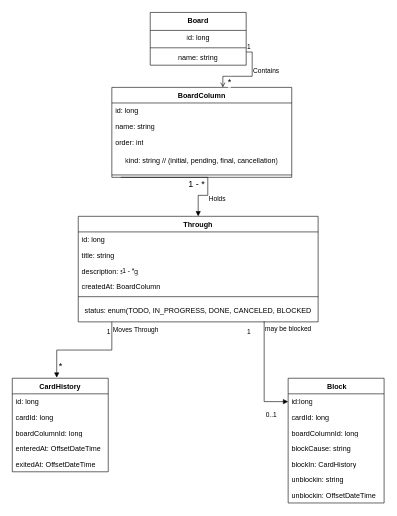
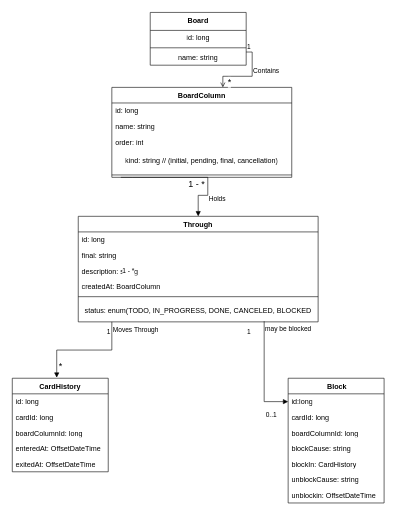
- <mxCell id="14" value="title: string" style="text;strokeColor=none;fillColor=none;align=left;verticalAlign=top;spacingLeft=4;spacingRight=4;overflow=hidden;rotatable=0;points=[[0,0.5],[1,0.5]];portConstraint=eastwest;whiteSpace=wrap;html=1;" vertex="1" parent="12"><mxGeometry y="52" width="400" height="26" as="geometry" /></mxCell>
+ <mxCell id="14" value="final: string" style="text;strokeColor=none;fillColor=none;align=left;verticalAlign=top;spacingLeft=4;spacingRight=4;overflow=hidden;rotatable=0;points=[[0,0.5],[1,0.5]];portConstraint=eastwest;whiteSpace=wrap;html=1;" vertex="1" parent="12"><mxGeometry y="52" width="400" height="26" as="geometry" /></mxCell>
- <mxCell id="31" value="unblockin: string" style="text;strokeColor=none;fillColor=none;align=left;verticalAlign=top;spacingLeft=4;spacingRight=4;overflow=hidden;rotatable=0;points=[[0,0.5],[1,0.5]];portConstraint=eastwest;whiteSpace=wrap;html=1;" vertex="1" parent="25"><mxGeometry y="156" width="160" height="26" as="geometry" /></mxCell>
+ <mxCell id="31" value="unblockCause: string" style="text;strokeColor=none;fillColor=none;align=left;verticalAlign=top;spacingLeft=4;spacingRight=4;overflow=hidden;rotatable=0;points=[[0,0.5],[1,0.5]];portConstraint=eastwest;whiteSpace=wrap;html=1;" vertex="1" parent="25"><mxGeometry y="156" width="160" height="26" as="geometry" /></mxCell>
